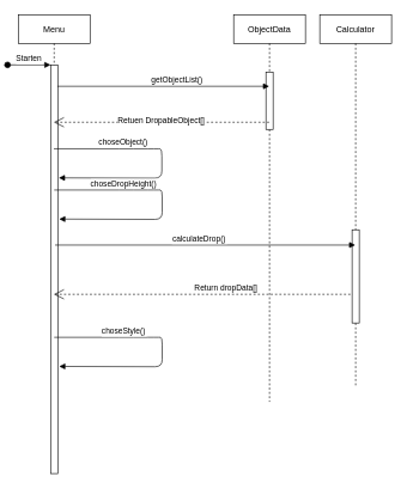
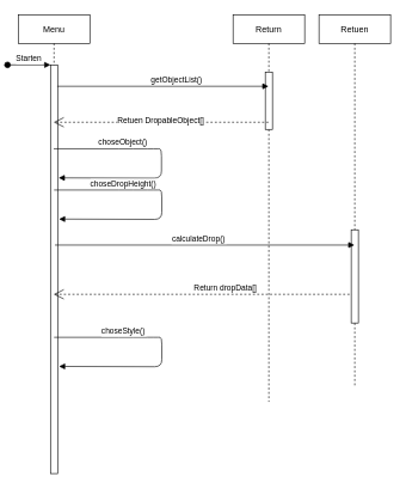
- <mxCell id="5" value="ObjectData" style="shape=umlLifeline;perimeter=lifelinePerimeter;container=1;collapsible=0;recursiveResize=0;rounded=0;shadow=0;strokeWidth=1;" vertex="1" parent="1"><mxGeometry x="320" y="20" width="100" height="540" as="geometry" /></mxCell>
+ <mxCell id="5" value="Return" style="shape=umlLifeline;perimeter=lifelinePerimeter;container=1;collapsible=0;recursiveResize=0;rounded=0;shadow=0;strokeWidth=1;" vertex="1" parent="1"><mxGeometry x="320" y="20" width="100" height="540" as="geometry" /></mxCell>
- <mxCell id="11" value="Calculator" style="shape=umlLifeline;perimeter=lifelinePerimeter;container=1;collapsible=0;recursiveResize=0;rounded=0;shadow=0;strokeWidth=1;" vertex="1" parent="1"><mxGeometry x="440" y="20" width="100" height="520" as="geometry" /></mxCell>
+ <mxCell id="11" value="Retuen" style="shape=umlLifeline;perimeter=lifelinePerimeter;container=1;collapsible=0;recursiveResize=0;rounded=0;shadow=0;strokeWidth=1;" vertex="1" parent="1"><mxGeometry x="440" y="20" width="100" height="520" as="geometry" /></mxCell>
